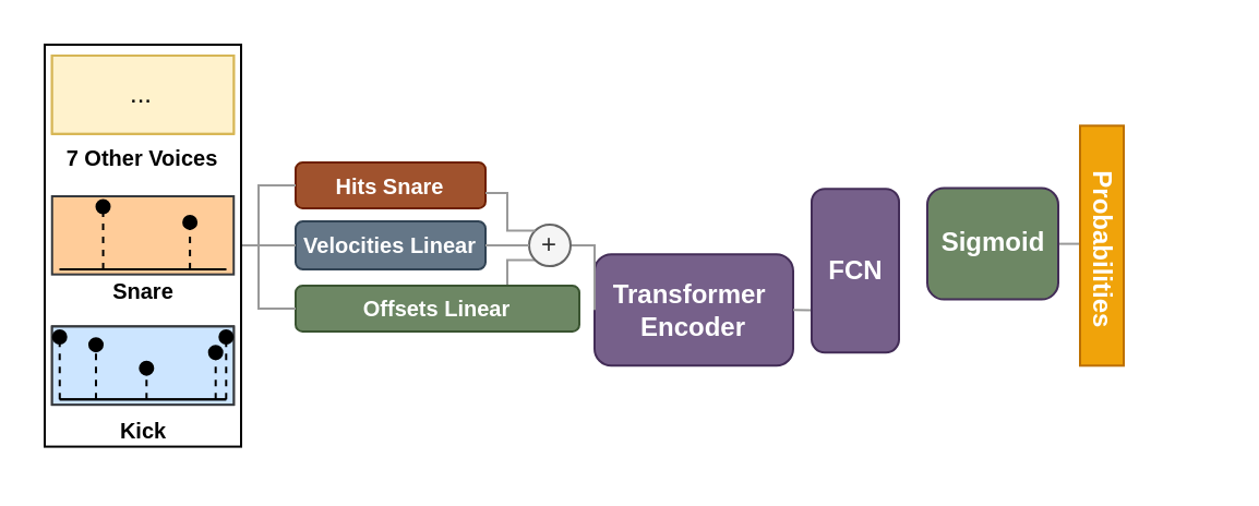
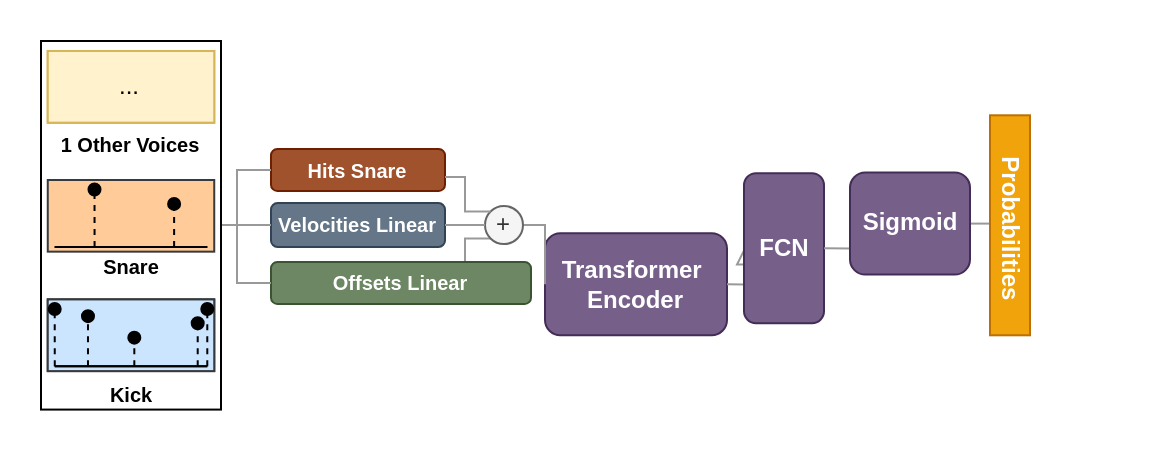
- <mxCell id="19" value="7 Other Voices" style="text;html=1;strokeColor=none;fillColor=none;align=center;verticalAlign=middle;whiteSpace=wrap;rounded=0;fontStyle=1;fontSize=10;" parent="16" vertex="1"><mxGeometry y="39.889" width="90" height="23.638" as="geometry" /></mxCell>
+ <mxCell id="19" value="1 Other Voices" style="text;html=1;strokeColor=none;fillColor=none;align=center;verticalAlign=middle;whiteSpace=wrap;rounded=0;fontStyle=1;fontSize=10;" parent="16" vertex="1"><mxGeometry y="39.889" width="90" height="23.638" as="geometry" /></mxCell>
- <mxCell id="44" value="&lt;b&gt;Sigmoid&lt;/b&gt;" style="rounded=1;whiteSpace=wrap;html=1;fillColor=#6d8764;fontColor=#ffffff;strokeColor=#432D57;fontSize=12;" vertex="1" parent="1"><mxGeometry x="424.5" y="85.8" width="60" height="51" as="geometry" /></mxCell>
+ <mxCell id="44" value="&lt;b&gt;Sigmoid&lt;/b&gt;" style="rounded=1;whiteSpace=wrap;html=1;fillColor=#76608a;fontColor=#ffffff;strokeColor=#432D57;fontSize=12;" vertex="1" parent="1"><mxGeometry x="424.5" y="85.8" width="60" height="51" as="geometry" /></mxCell>
+ <mxCell id="43" value="" style="edgeStyle=orthogonalEdgeStyle;rounded=0;orthogonalLoop=1;jettySize=auto;html=1;exitX=1;exitY=0.5;exitDx=0;exitDy=0;entryX=0;entryY=0.5;entryDx=0;entryDy=0;endArrow=none;strokeColor=#999999;endFill=0;" edge="1" parent="1" source="42" target="44"><mxGeometry relative="1" as="geometry"><mxPoint x="411.5" y="111.15" as="sourcePoint" /><mxPoint x="494.5" y="111.15" as="targetPoint" /></mxGeometry></mxCell>
- <mxCell id="41" value="" style="edgeStyle=orthogonalEdgeStyle;rounded=0;orthogonalLoop=1;jettySize=auto;html=1;exitX=1;exitY=0.5;exitDx=0;exitDy=0;entryX=0;entryY=0.5;entryDx=0;entryDy=0;endArrow=none;strokeColor=#999999;endFill=0;" edge="1" parent="1" source="3" target="42"><mxGeometry relative="1" as="geometry"><mxPoint x="362.5" y="111.15" as="sourcePoint" /><mxPoint x="554.5" y="110.15" as="targetPoint" /></mxGeometry></mxCell>
+ <mxCell id="41" value="" style="edgeStyle=orthogonalEdgeStyle;rounded=0;orthogonalLoop=1;jettySize=auto;html=1;exitX=1;exitY=0.5;exitDx=0;exitDy=0;entryX=0;entryY=0.5;entryDx=0;entryDy=0;endArrow=block;strokeColor=#999999;endFill=0;" edge="1" parent="1" source="3" target="42"><mxGeometry relative="1" as="geometry"><mxPoint x="362.5" y="111.15" as="sourcePoint" /><mxPoint x="554.5" y="110.15" as="targetPoint" /></mxGeometry></mxCell>
